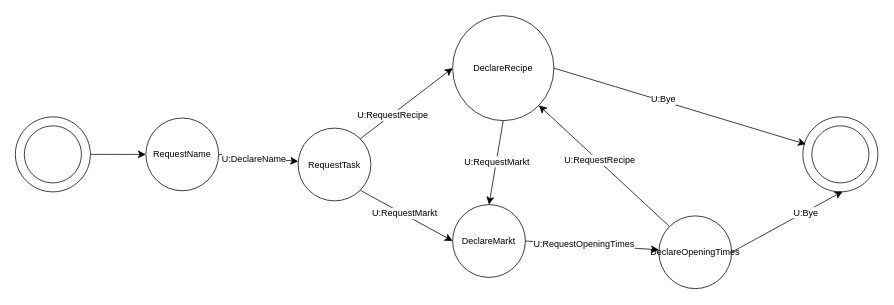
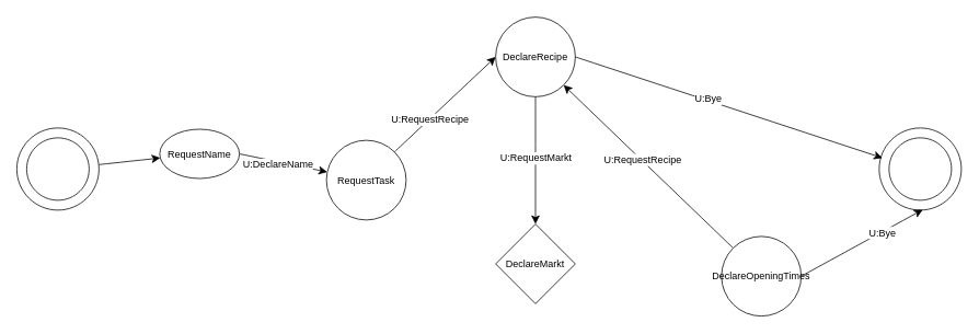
- <mxCell id="14" value="DeclareRecipe" style="ellipse;whiteSpace=wrap;html=1;aspect=fixed;" vertex="1" parent="1"><mxGeometry x="603" y="20" width="135" height="140" as="geometry" /></mxCell>
+ <mxCell id="14" value="DeclareRecipe" style="ellipse;whiteSpace=wrap;html=1;aspect=fixed;" vertex="1" parent="1"><mxGeometry x="603" y="20" width="97" height="97" as="geometry" /></mxCell>
- <mxCell id="6" value="RequestName" style="ellipse;whiteSpace=wrap;html=1;aspect=fixed;" vertex="1" parent="1"><mxGeometry x="194" y="156.5" width="97" height="97" as="geometry" /></mxCell>
+ <mxCell id="6" value="RequestName" style="ellipse;whiteSpace=wrap;html=1;aspect=fixed;" vertex="1" parent="1"><mxGeometry x="194" y="156.5" width="97" height="60" as="geometry" /></mxCell>
- <mxCell id="9" style="edgeStyle=none;curved=1;rounded=0;orthogonalLoop=1;jettySize=auto;html=1;exitX=1;exitY=1;exitDx=0;exitDy=0;entryX=0;entryY=0.5;entryDx=0;entryDy=0;fontSize=12;startSize=8;endSize=8;" edge="1" parent="1" source="11" target="17"><mxGeometry relative="1" as="geometry" /></mxCell>
- <mxCell id="10" value="U:RequestMarkt" style="edgeLabel;html=1;align=center;verticalAlign=middle;resizable=0;points=[];fontSize=12;" vertex="1" connectable="0" parent="9"><mxGeometry x="-0.066" y="1" relative="1" as="geometry"><mxPoint as="offset" /></mxGeometry></mxCell>
- <mxCell id="17" value="DeclareMarkt" style="ellipse;whiteSpace=wrap;html=1;aspect=fixed;" vertex="1" parent="1"><mxGeometry x="603" y="272" width="97" height="97" as="geometry" /></mxCell>
+ <mxCell id="17" value="DeclareMarkt" style="rhombus;whiteSpace=wrap;html=1;aspect=fixed;" vertex="1" parent="1"><mxGeometry x="603" y="272" width="97" height="97" as="geometry" /></mxCell>
- <mxCell id="15" style="edgeStyle=none;curved=1;rounded=0;orthogonalLoop=1;jettySize=auto;html=1;exitX=1;exitY=0.5;exitDx=0;exitDy=0;fontSize=12;startSize=8;endSize=8;" edge="1" parent="1" source="17" target="20"><mxGeometry relative="1" as="geometry" /></mxCell>
- <mxCell id="16" value="U:RequestOpeningTimes" style="edgeLabel;html=1;align=center;verticalAlign=middle;resizable=0;points=[];fontSize=12;" vertex="1" connectable="0" parent="15"><mxGeometry x="-0.13" y="1" relative="1" as="geometry"><mxPoint as="offset" /></mxGeometry></mxCell>
